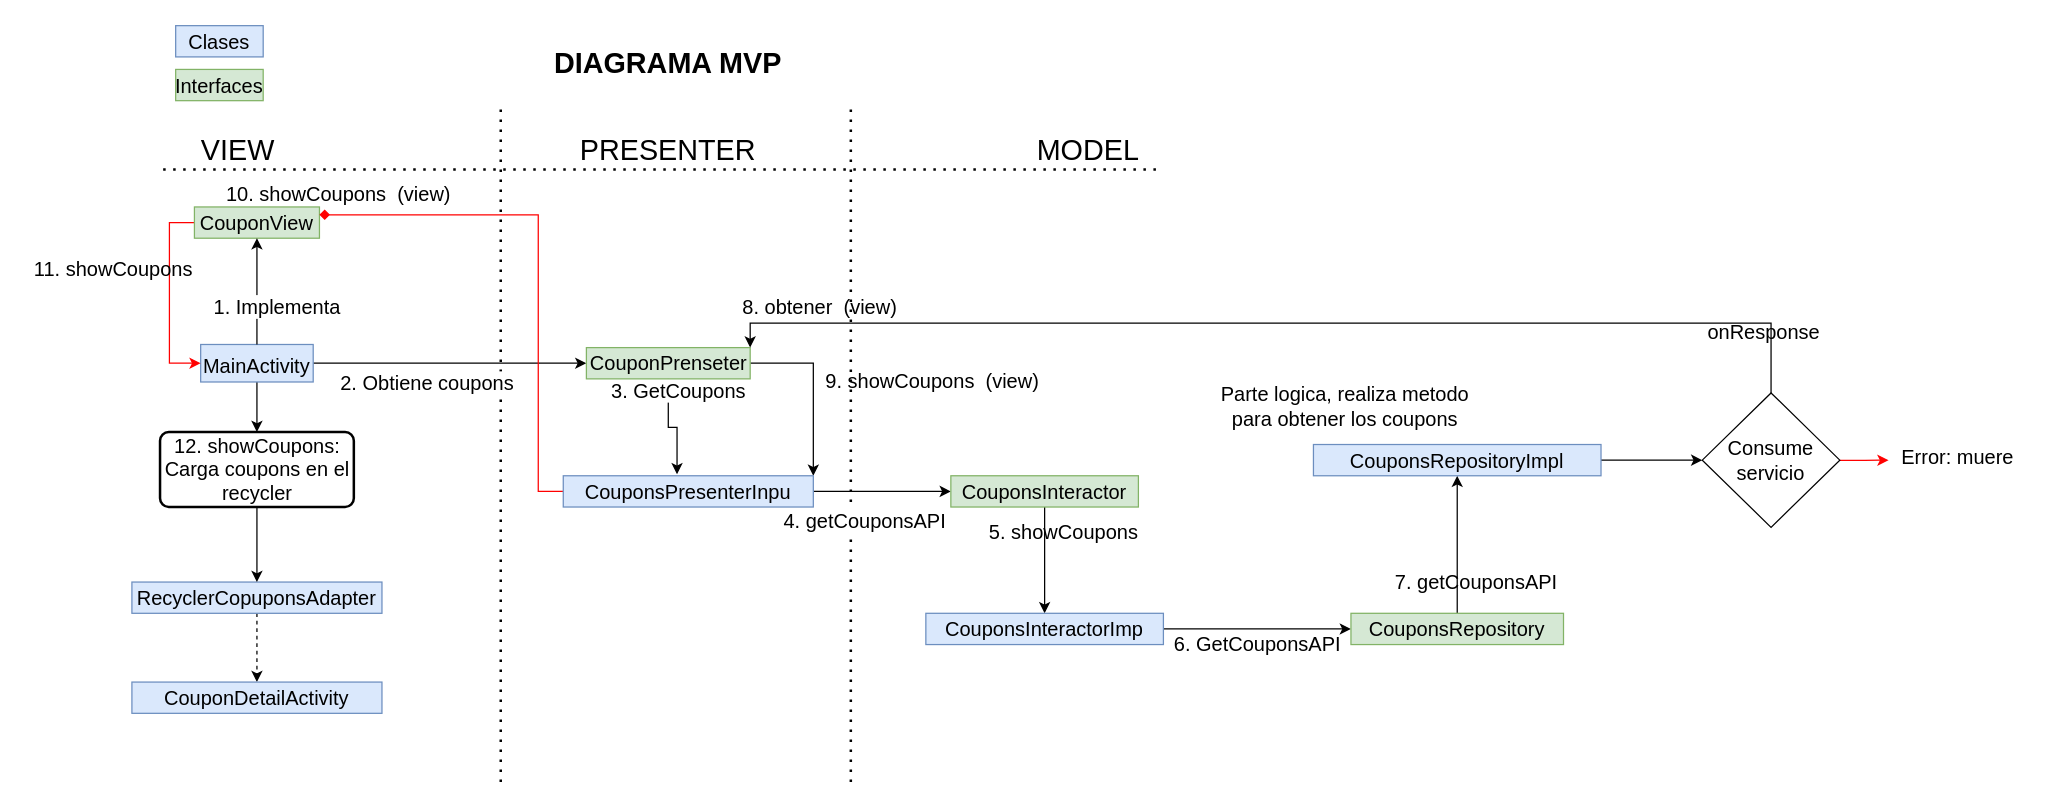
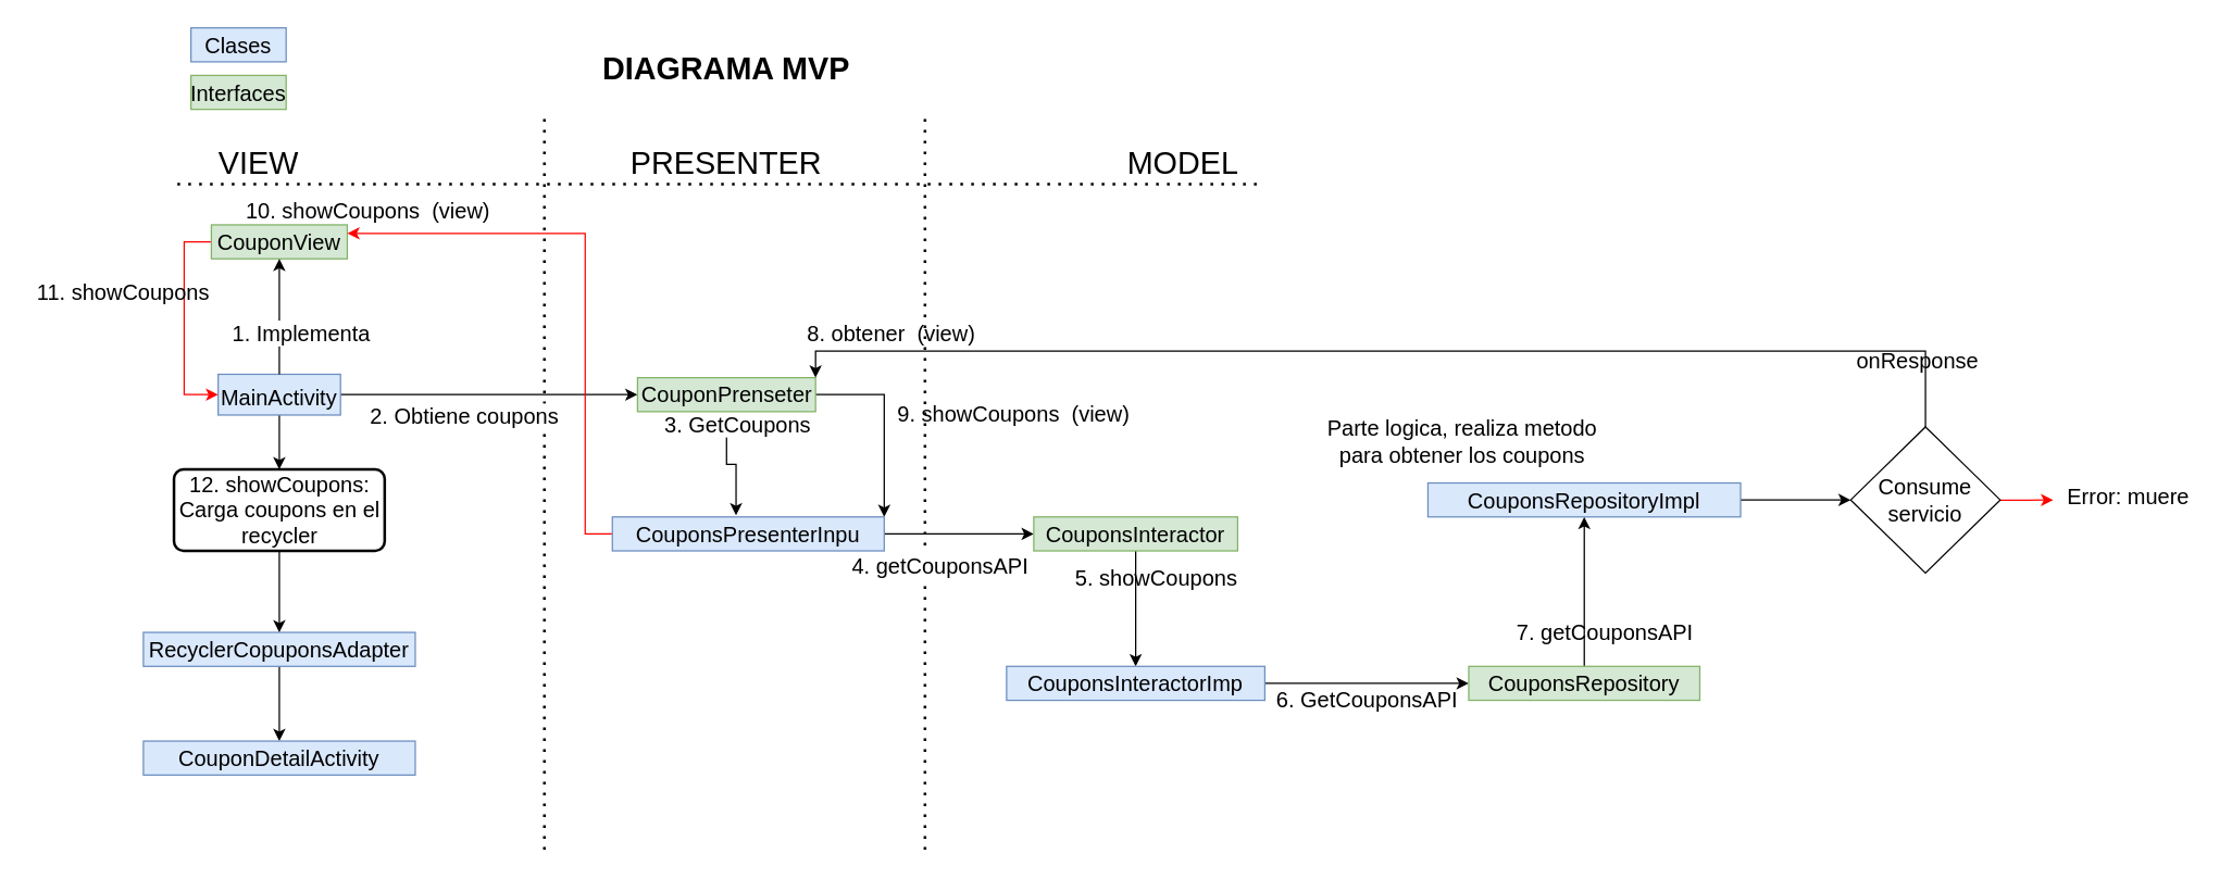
- <mxCell id="30" style="edgeStyle=orthogonalEdgeStyle;rounded=0;orthogonalLoop=1;jettySize=auto;html=1;entryX=1;entryY=0.25;entryDx=0;entryDy=0;fontSize=16;strokeColor=#FF0000;endArrow=diamond;" edge="1" parent="1" source="31" target="17"><mxGeometry relative="1" as="geometry"><Array as="points"><mxPoint x="430" y="393" /><mxPoint x="430" y="171" /></Array></mxGeometry></mxCell>
+ <mxCell id="30" style="edgeStyle=orthogonalEdgeStyle;rounded=0;orthogonalLoop=1;jettySize=auto;html=1;entryX=1;entryY=0.25;entryDx=0;entryDy=0;fontSize=16;strokeColor=#FF0000;" edge="1" parent="1" source="31" target="17"><mxGeometry relative="1" as="geometry"><Array as="points"><mxPoint x="430" y="393" /><mxPoint x="430" y="171" /></Array></mxGeometry></mxCell>
- <mxCell id="20" value="" style="edgeStyle=orthogonalEdgeStyle;rounded=0;orthogonalLoop=1;jettySize=auto;html=1;fontSize=16;dashed=1;" edge="1" parent="1" source="21" target="24"><mxGeometry relative="1" as="geometry" /></mxCell>
+ <mxCell id="20" value="" style="edgeStyle=orthogonalEdgeStyle;rounded=0;orthogonalLoop=1;jettySize=auto;html=1;fontSize=16;" edge="1" parent="1" source="21" target="24"><mxGeometry relative="1" as="geometry" /></mxCell>
